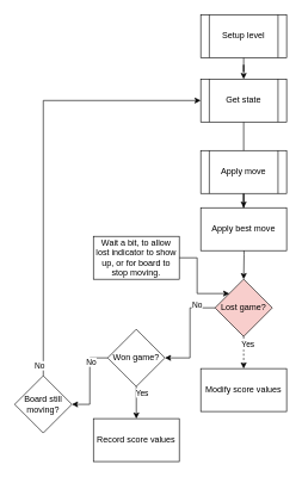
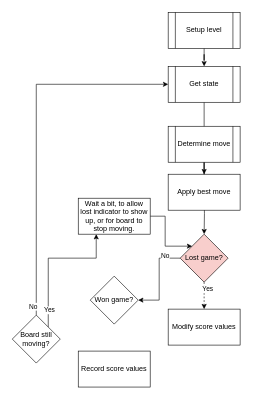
- <mxCell id="12" value="Apply move" style="shape=process;whiteSpace=wrap;html=1;backgroundOutline=1;" parent="1" vertex="1"><mxGeometry x="280" y="210" width="120" height="60" as="geometry" /></mxCell>
+ <mxCell id="12" value="Determine move" style="shape=process;whiteSpace=wrap;html=1;backgroundOutline=1;" parent="1" vertex="1"><mxGeometry x="280" y="210" width="120" height="60" as="geometry" /></mxCell>
- <mxCell id="22" style="edgeStyle=orthogonalEdgeStyle;rounded=0;orthogonalLoop=1;jettySize=auto;html=1;" parent="1" source="24" target="19" edge="1"><mxGeometry relative="1" as="geometry" /></mxCell>
- <mxCell id="23" value="No" style="edgeLabel;html=1;align=center;verticalAlign=middle;resizable=0;points=[];" parent="22" vertex="1" connectable="0"><mxGeometry x="-0.482" y="1" relative="1" as="geometry"><mxPoint as="offset" /></mxGeometry></mxCell>
+ <mxCell id="15" style="edgeStyle=orthogonalEdgeStyle;rounded=0;orthogonalLoop=1;jettySize=auto;html=1;exitX=1;exitY=0;exitDx=0;exitDy=0;entryX=0.25;entryY=1;entryDx=0;entryDy=0;" parent="1" source="19" target="26" edge="1"><mxGeometry relative="1" as="geometry"><Array as="points"><mxPoint x="80" y="430" /><mxPoint x="160" y="430" /></Array></mxGeometry></mxCell>
+ <mxCell id="16" value="Yes" style="edgeLabel;html=1;align=center;verticalAlign=middle;resizable=0;points=[];" parent="15" vertex="1" connectable="0"><mxGeometry x="-0.758" y="-1" relative="1" as="geometry"><mxPoint y="-1" as="offset" /></mxGeometry></mxCell>
- <mxCell id="20" style="edgeStyle=orthogonalEdgeStyle;rounded=0;orthogonalLoop=1;jettySize=auto;html=1;" parent="1" source="24" target="4" edge="1"><mxGeometry relative="1" as="geometry" /></mxCell>
- <mxCell id="21" value="Yes" style="edgeLabel;html=1;align=center;verticalAlign=middle;resizable=0;points=[];" parent="20" vertex="1" connectable="0"><mxGeometry x="-0.662" y="6" relative="1" as="geometry"><mxPoint x="1" as="offset" /></mxGeometry></mxCell>
